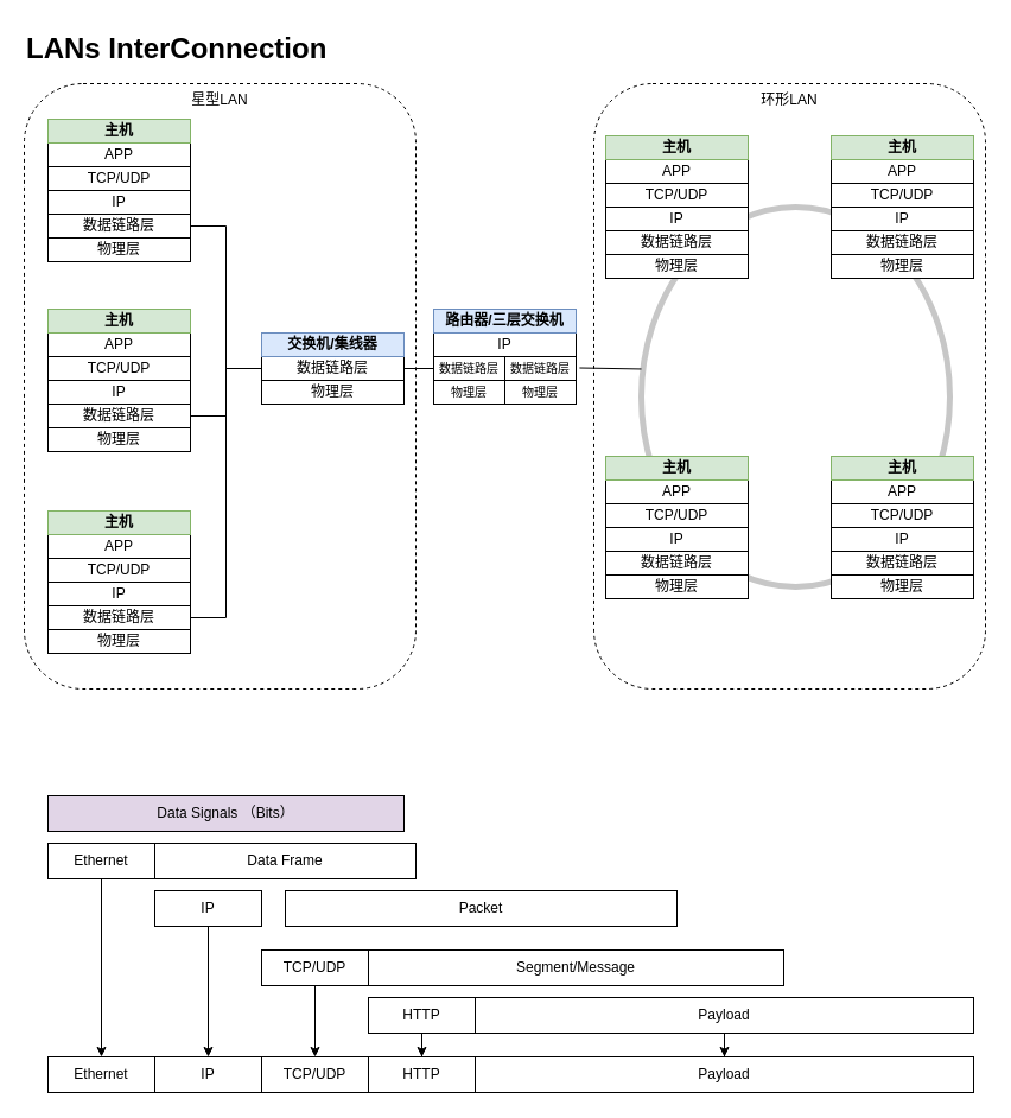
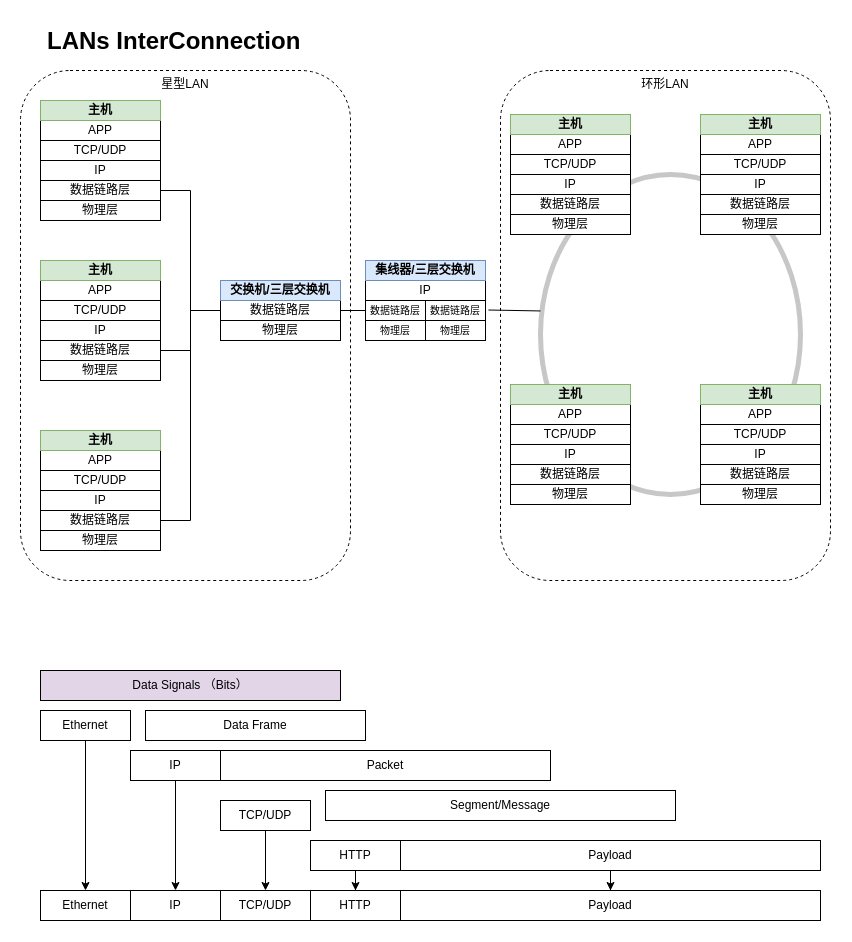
- <mxCell id="67" value="&lt;h1 style=&quot;margin-top: 0px;&quot;&gt;LANs InterConnection&lt;/h1&gt;" style="text;html=1;whiteSpace=wrap;overflow=hidden;rounded=0;" parent="1" vertex="1"><mxGeometry x="20" y="20" width="460" height="40" as="geometry" /></mxCell>
+ <mxCell id="67" value="&lt;h1 style=&quot;margin-top: 0px;&quot;&gt;LANs InterConnection&lt;/h1&gt;" style="text;html=1;whiteSpace=wrap;overflow=hidden;rounded=0;" parent="1" vertex="1"><mxGeometry x="45" y="20" width="460" height="40" as="geometry" /></mxCell>
- <mxCell id="58" value="路由器/三层交换机" style="rounded=0;whiteSpace=wrap;html=1;fontStyle=1;fillColor=#dae8fc;strokeColor=#6c8ebf;" parent="1" vertex="1"><mxGeometry x="365" y="260" width="120" height="20" as="geometry" /></mxCell>
+ <mxCell id="58" value="集线器/三层交换机" style="rounded=0;whiteSpace=wrap;html=1;fontStyle=1;fillColor=#dae8fc;strokeColor=#6c8ebf;" parent="1" vertex="1"><mxGeometry x="365" y="260" width="120" height="20" as="geometry" /></mxCell>
- <mxCell id="15" value="交换机/集线器" style="rounded=0;whiteSpace=wrap;html=1;fontStyle=1;fillColor=#dae8fc;strokeColor=#6c8ebf;" parent="12" vertex="1"><mxGeometry width="120" height="20" as="geometry" /></mxCell>
+ <mxCell id="15" value="交换机/三层交换机" style="rounded=0;whiteSpace=wrap;html=1;fontStyle=1;fillColor=#dae8fc;strokeColor=#6c8ebf;" parent="12" vertex="1"><mxGeometry width="120" height="20" as="geometry" /></mxCell>
- <mxCell id="70" value="Data Frame" style="rounded=0;whiteSpace=wrap;html=1;" vertex="1" parent="1"><mxGeometry x="130" y="710" width="220" height="30" as="geometry" /></mxCell>
+ <mxCell id="70" value="Data Frame" style="rounded=0;whiteSpace=wrap;html=1;" vertex="1" parent="1"><mxGeometry x="145" y="710" width="220" height="30" as="geometry" /></mxCell>
- <mxCell id="73" value="Packet" style="rounded=0;whiteSpace=wrap;html=1;" vertex="1" parent="1"><mxGeometry x="240" y="750" width="330" height="30" as="geometry" /></mxCell>
+ <mxCell id="73" value="Packet" style="rounded=0;whiteSpace=wrap;html=1;" vertex="1" parent="1"><mxGeometry x="220" y="750" width="330" height="30" as="geometry" /></mxCell>
- <mxCell id="77" value="Segment/Message" style="rounded=0;whiteSpace=wrap;html=1;" vertex="1" parent="1"><mxGeometry x="310" y="800" width="350" height="30" as="geometry" /></mxCell>
+ <mxCell id="77" value="Segment/Message" style="rounded=0;whiteSpace=wrap;html=1;" vertex="1" parent="1"><mxGeometry x="325" y="790" width="350" height="30" as="geometry" /></mxCell>
